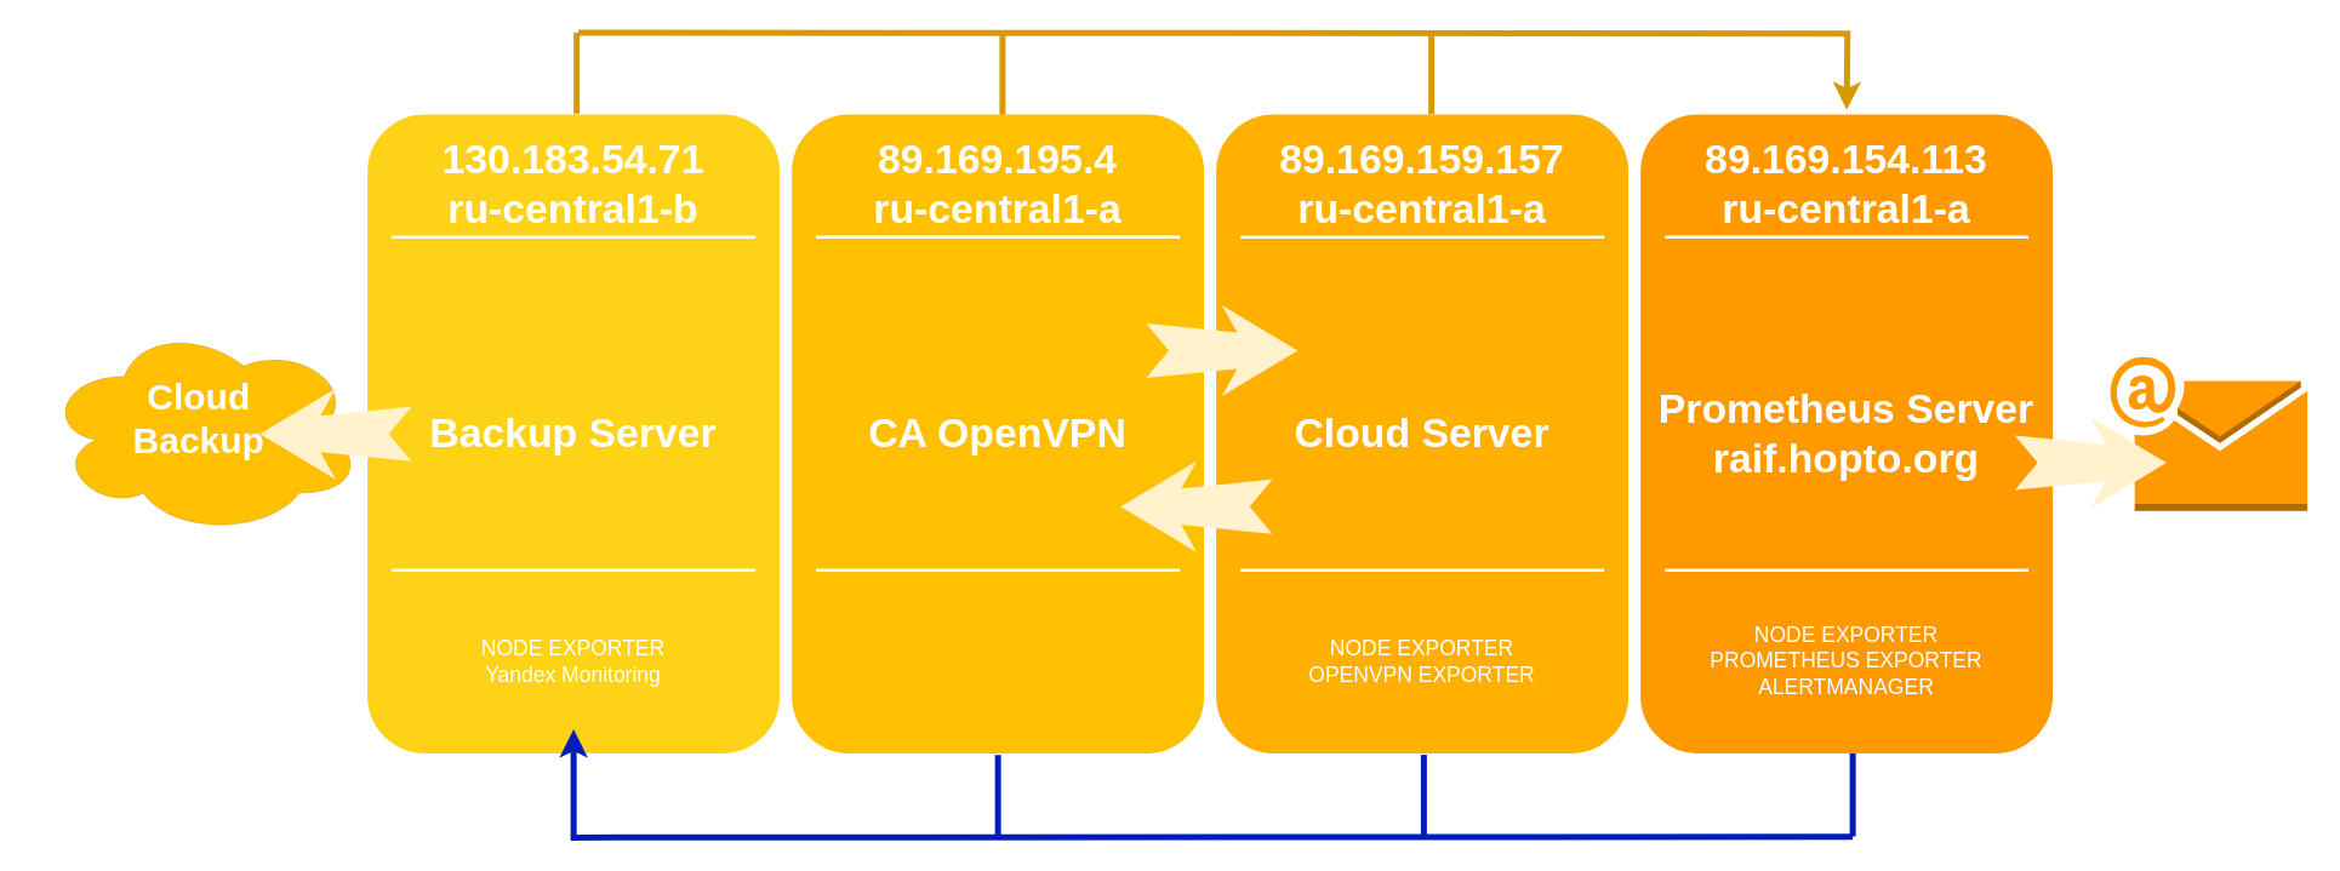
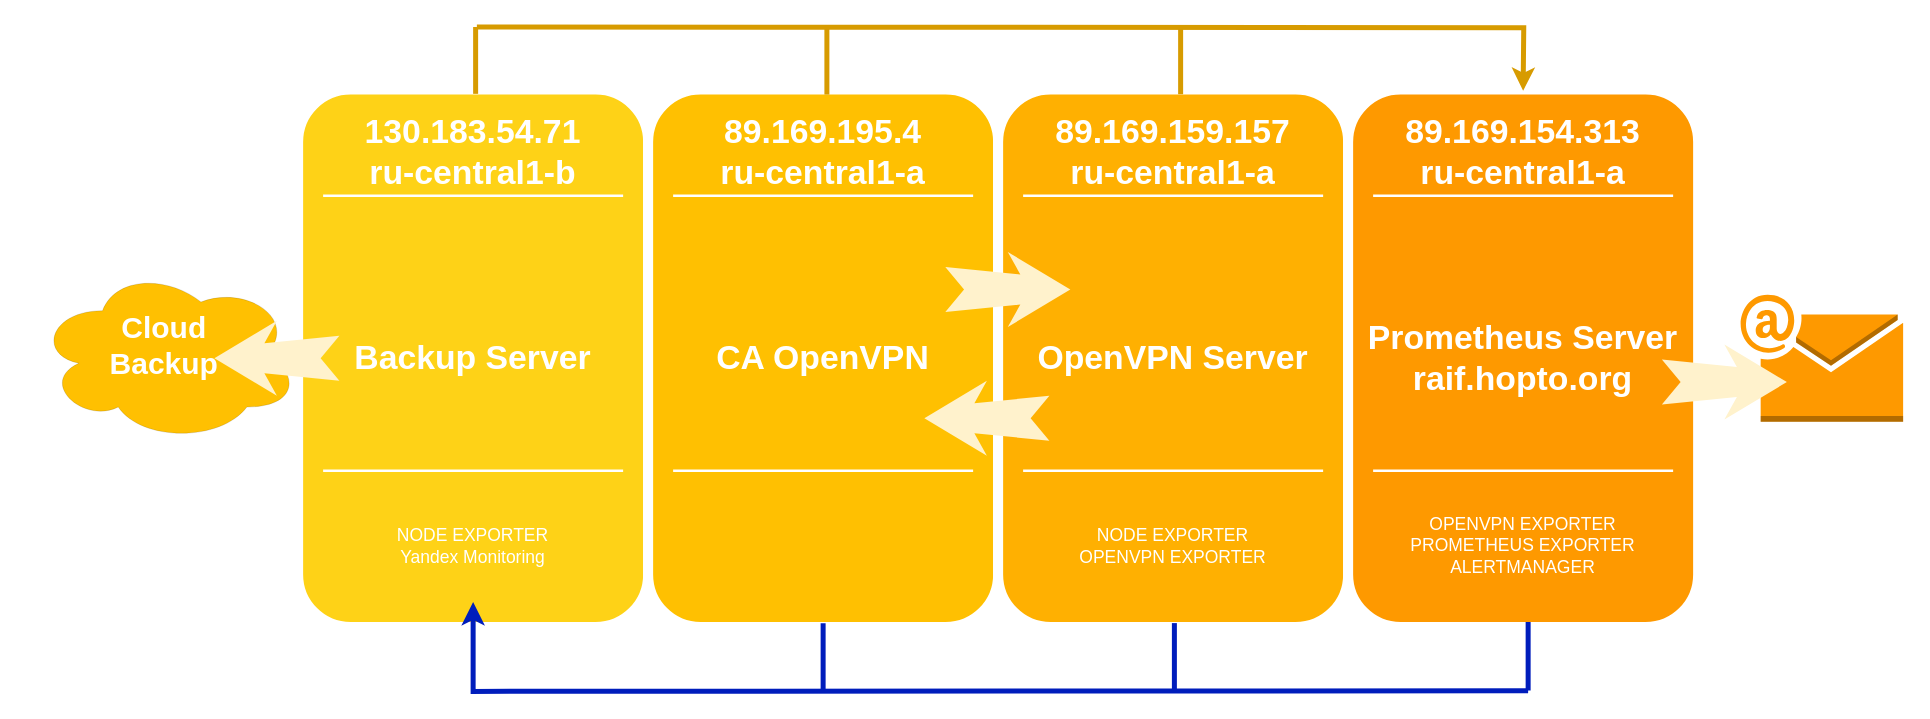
- <mxCell id="19" value="89.169.154.113&lt;div&gt;ru-central1-a&lt;/div&gt;" style="text;html=1;strokeColor=none;fillColor=none;align=center;verticalAlign=middle;whiteSpace=wrap;rounded=0;shadow=0;fontSize=27;fontColor=#FFFFFF;fontStyle=1" parent="1" vertex="1"><mxGeometry x="1078" y="91" width="280" height="60" as="geometry" /></mxCell>
+ <mxCell id="19" value="89.169.154.313&lt;div&gt;ru-central1-a&lt;/div&gt;" style="text;html=1;strokeColor=none;fillColor=none;align=center;verticalAlign=middle;whiteSpace=wrap;rounded=0;shadow=0;fontSize=27;fontColor=#FFFFFF;fontStyle=1" parent="1" vertex="1"><mxGeometry x="1078" y="91" width="280" height="60" as="geometry" /></mxCell>
- <mxCell id="11" value="&lt;span style=&quot;color: rgb(255, 255, 255); font-size: 27px; font-weight: 700;&quot;&gt;Cloud Server&lt;/span&gt;" style="whiteSpace=wrap;html=1;rounded=1;shadow=0;strokeWidth=8;fontSize=20;align=center;fillColor=#FFB001;strokeColor=#FFFFFF;" parent="1" vertex="1"><mxGeometry x="798" y="71" width="280" height="430" as="geometry" /></mxCell>
+ <mxCell id="11" value="&lt;span style=&quot;color: rgb(255, 255, 255); font-size: 27px; font-weight: 700;&quot;&gt;OpenVPN Server&lt;/span&gt;" style="whiteSpace=wrap;html=1;rounded=1;shadow=0;strokeWidth=8;fontSize=20;align=center;fillColor=#FFB001;strokeColor=#FFFFFF;" parent="1" vertex="1"><mxGeometry x="798" y="71" width="280" height="430" as="geometry" /></mxCell>
- <mxCell id="20" value="NODE EXPORTER&lt;div&gt;PROMETHEUS EXPORTER&lt;/div&gt;&lt;div&gt;ALERTMANAGER&lt;/div&gt;" style="text;html=1;strokeColor=none;fillColor=none;align=center;verticalAlign=middle;whiteSpace=wrap;rounded=0;shadow=0;fontSize=14;fontColor=#FFFFFF;" parent="1" vertex="1"><mxGeometry x="1078" y="391" width="280" height="90" as="geometry" /></mxCell>
+ <mxCell id="20" value="OPENVPN EXPORTER&lt;div&gt;PROMETHEUS EXPORTER&lt;/div&gt;&lt;div&gt;ALERTMANAGER&lt;/div&gt;" style="text;html=1;strokeColor=none;fillColor=none;align=center;verticalAlign=middle;whiteSpace=wrap;rounded=0;shadow=0;fontSize=14;fontColor=#FFFFFF;" parent="1" vertex="1"><mxGeometry x="1078" y="391" width="280" height="90" as="geometry" /></mxCell>
